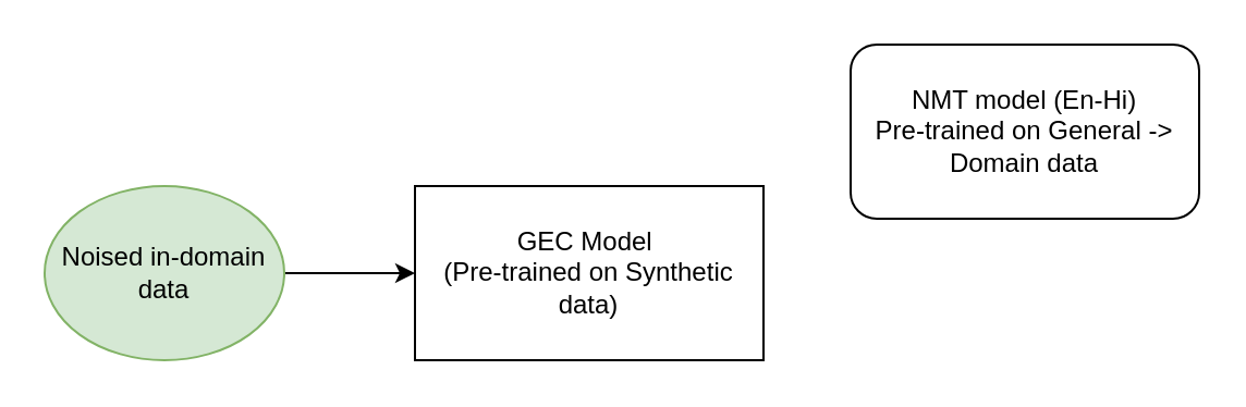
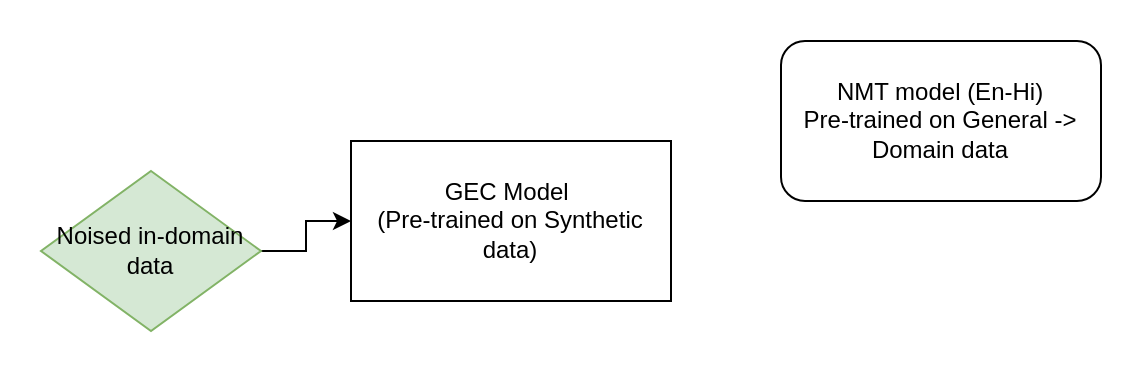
- <mxCell id="5" value="Noised in-domain data" style="ellipse;whiteSpace=wrap;html=1;fillColor=#d5e8d4;strokeColor=#82b366;" vertex="1" parent="1"><mxGeometry x="20" y="85" width="110" height="80" as="geometry" /></mxCell>
+ <mxCell id="5" value="Noised in-domain data" style="rhombus;whiteSpace=wrap;html=1;fillColor=#d5e8d4;strokeColor=#82b366;" vertex="1" parent="1"><mxGeometry x="20" y="85" width="110" height="80" as="geometry" /></mxCell>
- <mxCell id="2" value="GEC Model&amp;nbsp;&lt;br&gt;(Pre-trained on Synthetic data)" style="rounded=0;whiteSpace=wrap;html=1;" vertex="1" parent="1"><mxGeometry x="190" y="85" width="160" height="80" as="geometry" /></mxCell>
+ <mxCell id="2" value="GEC Model&amp;nbsp;&lt;br&gt;(Pre-trained on Synthetic data)" style="rounded=0;whiteSpace=wrap;html=1;" vertex="1" parent="1"><mxGeometry x="175" y="70" width="160" height="80" as="geometry" /></mxCell>
